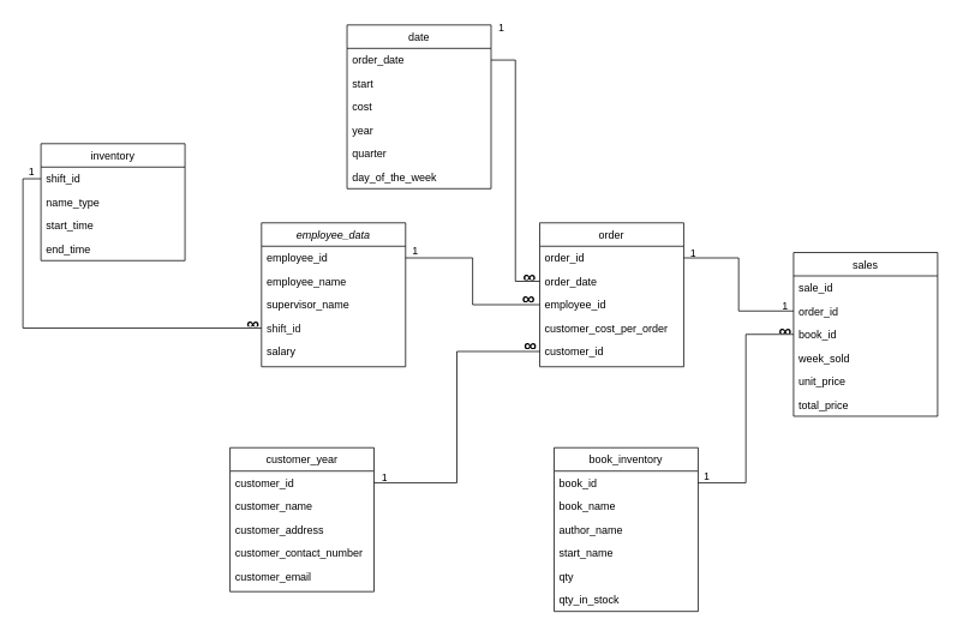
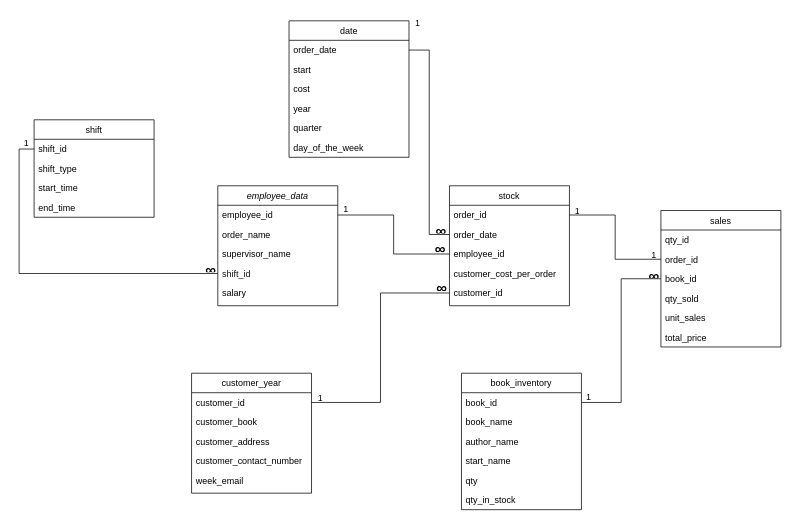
- <mxCell id="58" value="inventory" style="swimlane;fontStyle=0;align=center;verticalAlign=top;childLayout=stackLayout;horizontal=1;startSize=26;horizontalStack=0;resizeParent=1;resizeLast=0;collapsible=1;marginBottom=0;rounded=0;shadow=0;strokeWidth=1;" vertex="1" parent="1"><mxGeometry x="45" y="159" width="160" height="130" as="geometry"><mxRectangle x="230" y="140" width="160" height="26" as="alternateBounds" /></mxGeometry></mxCell>
+ <mxCell id="58" value="shift" style="swimlane;fontStyle=0;align=center;verticalAlign=top;childLayout=stackLayout;horizontal=1;startSize=26;horizontalStack=0;resizeParent=1;resizeLast=0;collapsible=1;marginBottom=0;rounded=0;shadow=0;strokeWidth=1;" vertex="1" parent="1"><mxGeometry x="45" y="159" width="160" height="130" as="geometry"><mxRectangle x="230" y="140" width="160" height="26" as="alternateBounds" /></mxGeometry></mxCell>
- <mxCell id="60" value="name_type" style="text;align=left;verticalAlign=top;spacingLeft=4;spacingRight=4;overflow=hidden;rotatable=0;points=[[0,0.5],[1,0.5]];portConstraint=eastwest;rounded=0;shadow=0;html=0;" vertex="1" parent="58"><mxGeometry y="52" width="160" height="26" as="geometry" /></mxCell>
+ <mxCell id="60" value="shift_type" style="text;align=left;verticalAlign=top;spacingLeft=4;spacingRight=4;overflow=hidden;rotatable=0;points=[[0,0.5],[1,0.5]];portConstraint=eastwest;rounded=0;shadow=0;html=0;" vertex="1" parent="58"><mxGeometry y="52" width="160" height="26" as="geometry" /></mxCell>
- <mxCell id="21" value="order" style="swimlane;fontStyle=0;align=center;verticalAlign=top;childLayout=stackLayout;horizontal=1;startSize=26;horizontalStack=0;resizeParent=1;resizeLast=0;collapsible=1;marginBottom=0;rounded=0;shadow=0;strokeWidth=1;" parent="1" vertex="1"><mxGeometry x="599" y="247" width="160" height="160" as="geometry"><mxRectangle x="550" y="140" width="160" height="26" as="alternateBounds" /></mxGeometry></mxCell>
+ <mxCell id="21" value="stock" style="swimlane;fontStyle=0;align=center;verticalAlign=top;childLayout=stackLayout;horizontal=1;startSize=26;horizontalStack=0;resizeParent=1;resizeLast=0;collapsible=1;marginBottom=0;rounded=0;shadow=0;strokeWidth=1;" parent="1" vertex="1"><mxGeometry x="599" y="247" width="160" height="160" as="geometry"><mxRectangle x="550" y="140" width="160" height="26" as="alternateBounds" /></mxGeometry></mxCell>
- <mxCell id="4" value="employee_name" style="text;align=left;verticalAlign=top;spacingLeft=4;spacingRight=4;overflow=hidden;rotatable=0;points=[[0,0.5],[1,0.5]];portConstraint=eastwest;rounded=0;shadow=0;html=0;" parent="2" vertex="1"><mxGeometry y="52" width="160" height="26" as="geometry" /></mxCell>
+ <mxCell id="4" value="order_name" style="text;align=left;verticalAlign=top;spacingLeft=4;spacingRight=4;overflow=hidden;rotatable=0;points=[[0,0.5],[1,0.5]];portConstraint=eastwest;rounded=0;shadow=0;html=0;" parent="2" vertex="1"><mxGeometry y="52" width="160" height="26" as="geometry" /></mxCell>
- <mxCell id="28" value="sale_id" style="text;align=left;verticalAlign=top;spacingLeft=4;spacingRight=4;overflow=hidden;rotatable=0;points=[[0,0.5],[1,0.5]];portConstraint=eastwest;rounded=0;shadow=0;html=0;" vertex="1" parent="27"><mxGeometry y="26" width="160" height="26" as="geometry" /></mxCell>
+ <mxCell id="28" value="qty_id" style="text;align=left;verticalAlign=top;spacingLeft=4;spacingRight=4;overflow=hidden;rotatable=0;points=[[0,0.5],[1,0.5]];portConstraint=eastwest;rounded=0;shadow=0;html=0;" vertex="1" parent="27"><mxGeometry y="26" width="160" height="26" as="geometry" /></mxCell>
- <mxCell id="31" value="week_sold" style="text;align=left;verticalAlign=top;spacingLeft=4;spacingRight=4;overflow=hidden;rotatable=0;points=[[0,0.5],[1,0.5]];portConstraint=eastwest;rounded=0;shadow=0;html=0;" vertex="1" parent="27"><mxGeometry y="104" width="160" height="26" as="geometry" /></mxCell>
+ <mxCell id="31" value="qty_sold" style="text;align=left;verticalAlign=top;spacingLeft=4;spacingRight=4;overflow=hidden;rotatable=0;points=[[0,0.5],[1,0.5]];portConstraint=eastwest;rounded=0;shadow=0;html=0;" vertex="1" parent="27"><mxGeometry y="104" width="160" height="26" as="geometry" /></mxCell>
- <mxCell id="32" value="unit_price" style="text;align=left;verticalAlign=top;spacingLeft=4;spacingRight=4;overflow=hidden;rotatable=0;points=[[0,0.5],[1,0.5]];portConstraint=eastwest;rounded=0;shadow=0;html=0;" vertex="1" parent="27"><mxGeometry y="130" width="160" height="26" as="geometry" /></mxCell>
+ <mxCell id="32" value="unit_sales" style="text;align=left;verticalAlign=top;spacingLeft=4;spacingRight=4;overflow=hidden;rotatable=0;points=[[0,0.5],[1,0.5]];portConstraint=eastwest;rounded=0;shadow=0;html=0;" vertex="1" parent="27"><mxGeometry y="130" width="160" height="26" as="geometry" /></mxCell>
- <mxCell id="10" value="customer_name" style="text;align=left;verticalAlign=top;spacingLeft=4;spacingRight=4;overflow=hidden;rotatable=0;points=[[0,0.5],[1,0.5]];portConstraint=eastwest;rounded=0;shadow=0;html=0;" parent="8" vertex="1"><mxGeometry y="52" width="160" height="26" as="geometry" /></mxCell>
+ <mxCell id="10" value="customer_book" style="text;align=left;verticalAlign=top;spacingLeft=4;spacingRight=4;overflow=hidden;rotatable=0;points=[[0,0.5],[1,0.5]];portConstraint=eastwest;rounded=0;shadow=0;html=0;" parent="8" vertex="1"><mxGeometry y="52" width="160" height="26" as="geometry" /></mxCell>
- <mxCell id="13" value="customer_email" style="text;align=left;verticalAlign=top;spacingLeft=4;spacingRight=4;overflow=hidden;rotatable=0;points=[[0,0.5],[1,0.5]];portConstraint=eastwest;" parent="8" vertex="1"><mxGeometry y="130" width="160" height="26" as="geometry" /></mxCell>
+ <mxCell id="13" value="week_email" style="text;align=left;verticalAlign=top;spacingLeft=4;spacingRight=4;overflow=hidden;rotatable=0;points=[[0,0.5],[1,0.5]];portConstraint=eastwest;" parent="8" vertex="1"><mxGeometry y="130" width="160" height="26" as="geometry" /></mxCell>
